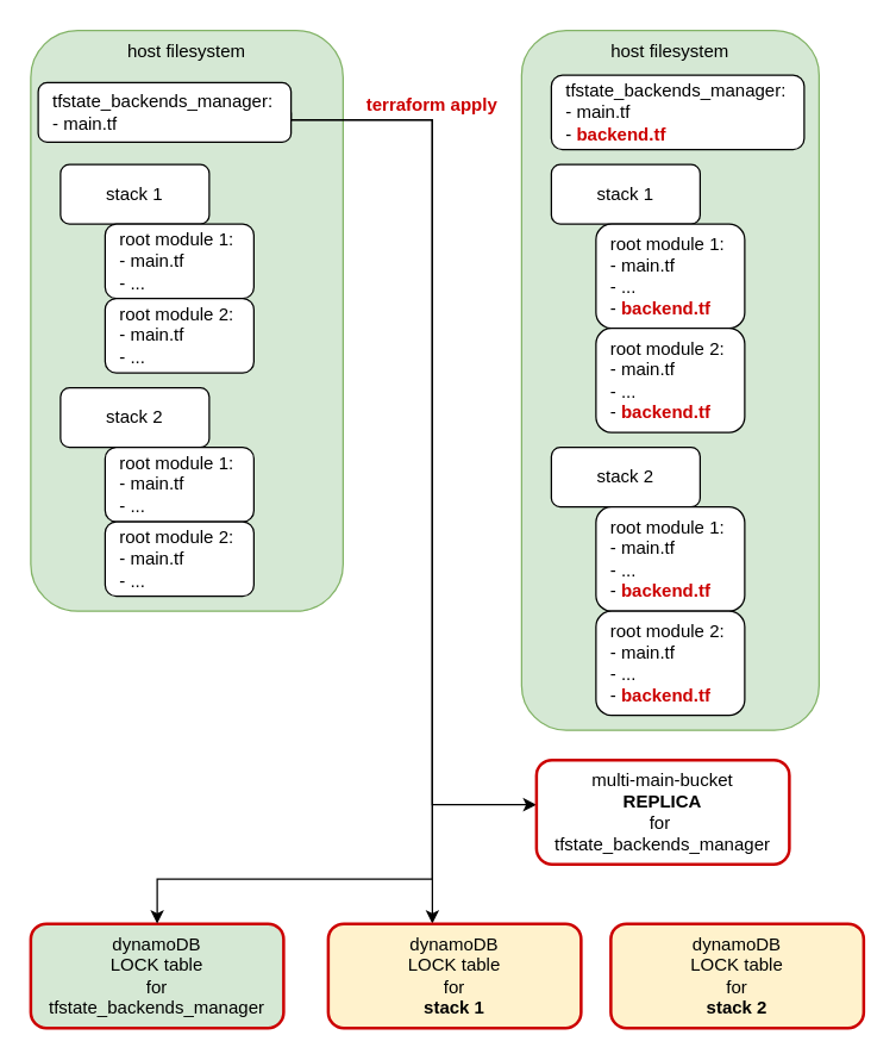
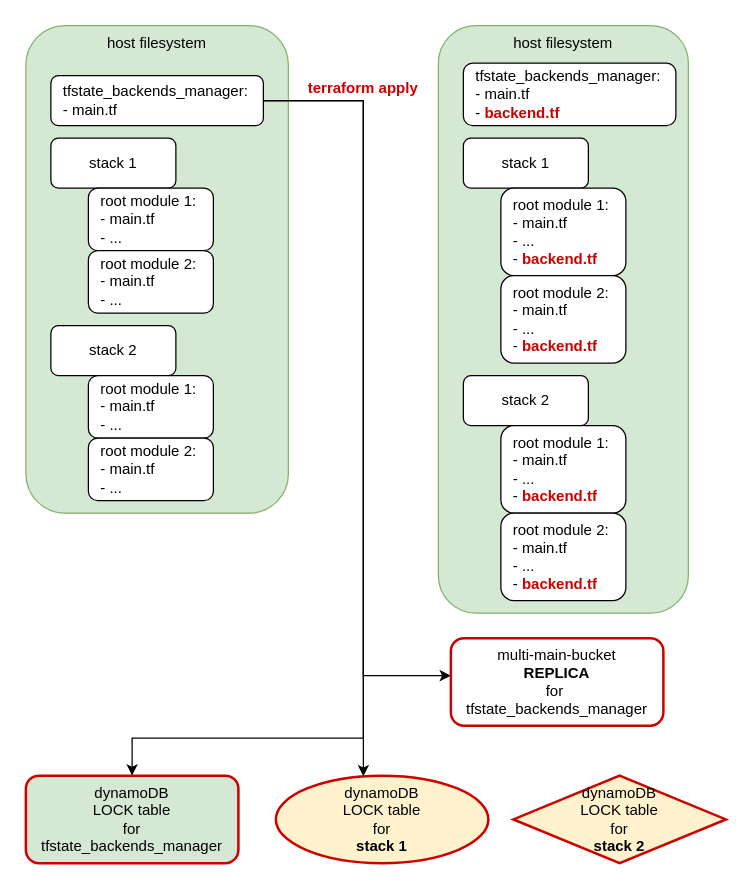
- <mxCell id="9" value="tfstate_backends_manager:&#10;- main.tf" style="rounded=1;whiteSpace=wrap;align=left;spacingLeft=8;" vertex="1" parent="1"><mxGeometry x="25" y="55" width="170" height="40" as="geometry" /></mxCell>
+ <mxCell id="9" value="tfstate_backends_manager:&#10;- main.tf" style="rounded=1;whiteSpace=wrap;align=left;spacingLeft=8;" vertex="1" parent="1"><mxGeometry x="40" y="60" width="170" height="40" as="geometry" /></mxCell>
- <mxCell id="24" value="dynamoDB &lt;br&gt;LOCK table &lt;br&gt;for &lt;br&gt;&lt;span style=&quot;text-align: left&quot;&gt;&lt;b&gt;stack 1&lt;/b&gt;&lt;/span&gt;" style="rounded=1;whiteSpace=wrap;html=1;horizontal=1;verticalAlign=top;strokeWidth=2;fillColor=#fff2cc;strokeColor=#CC0000;" vertex="1" parent="1"><mxGeometry x="220" y="620" width="170" height="70" as="geometry" /></mxCell>
+ <mxCell id="24" value="dynamoDB &lt;br&gt;LOCK table &lt;br&gt;for &lt;br&gt;&lt;span style=&quot;text-align: left&quot;&gt;&lt;b&gt;stack 1&lt;/b&gt;&lt;/span&gt;" style="ellipse;whiteSpace=wrap;html=1;horizontal=1;verticalAlign=top;strokeWidth=2;fillColor=#fff2cc;strokeColor=#CC0000;" vertex="1" parent="1"><mxGeometry x="220" y="620" width="170" height="70" as="geometry" /></mxCell>
- <mxCell id="25" value="dynamoDB &lt;br&gt;LOCK table &lt;br&gt;for &lt;br&gt;&lt;span style=&quot;text-align: left&quot;&gt;&lt;b&gt;stack 2&lt;/b&gt;&lt;/span&gt;" style="rounded=1;whiteSpace=wrap;html=1;horizontal=1;verticalAlign=top;strokeWidth=2;fillColor=#fff2cc;strokeColor=#CC0000;" vertex="1" parent="1"><mxGeometry x="410" y="620" width="170" height="70" as="geometry" /></mxCell>
+ <mxCell id="25" value="dynamoDB &lt;br&gt;LOCK table &lt;br&gt;for &lt;br&gt;&lt;span style=&quot;text-align: left&quot;&gt;&lt;b&gt;stack 2&lt;/b&gt;&lt;/span&gt;" style="rhombus;whiteSpace=wrap;html=1;horizontal=1;verticalAlign=top;strokeWidth=2;fillColor=#fff2cc;strokeColor=#CC0000;" vertex="1" parent="1"><mxGeometry x="410" y="620" width="170" height="70" as="geometry" /></mxCell>
